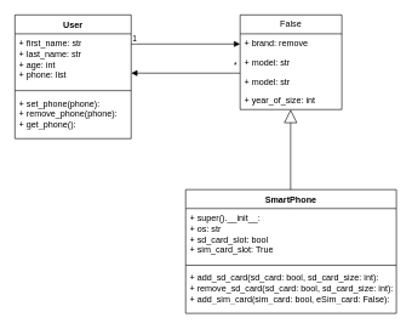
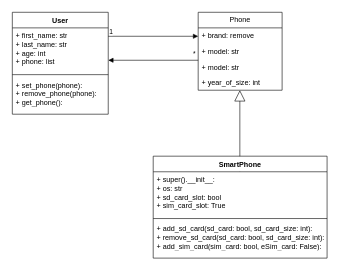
- <mxCell id="6" value="False" style="swimlane;fontStyle=0;childLayout=stackLayout;horizontal=1;startSize=26;fillColor=none;horizontalStack=0;resizeParent=1;resizeParentMax=0;resizeLast=0;collapsible=1;marginBottom=0;whiteSpace=wrap;html=1;" vertex="1" parent="1"><mxGeometry x="330" y="20" width="140" height="130" as="geometry" /></mxCell>
+ <mxCell id="6" value="Phone" style="swimlane;fontStyle=0;childLayout=stackLayout;horizontal=1;startSize=26;fillColor=none;horizontalStack=0;resizeParent=1;resizeParentMax=0;resizeLast=0;collapsible=1;marginBottom=0;whiteSpace=wrap;html=1;" vertex="1" parent="1"><mxGeometry x="330" y="20" width="140" height="130" as="geometry" /></mxCell>
